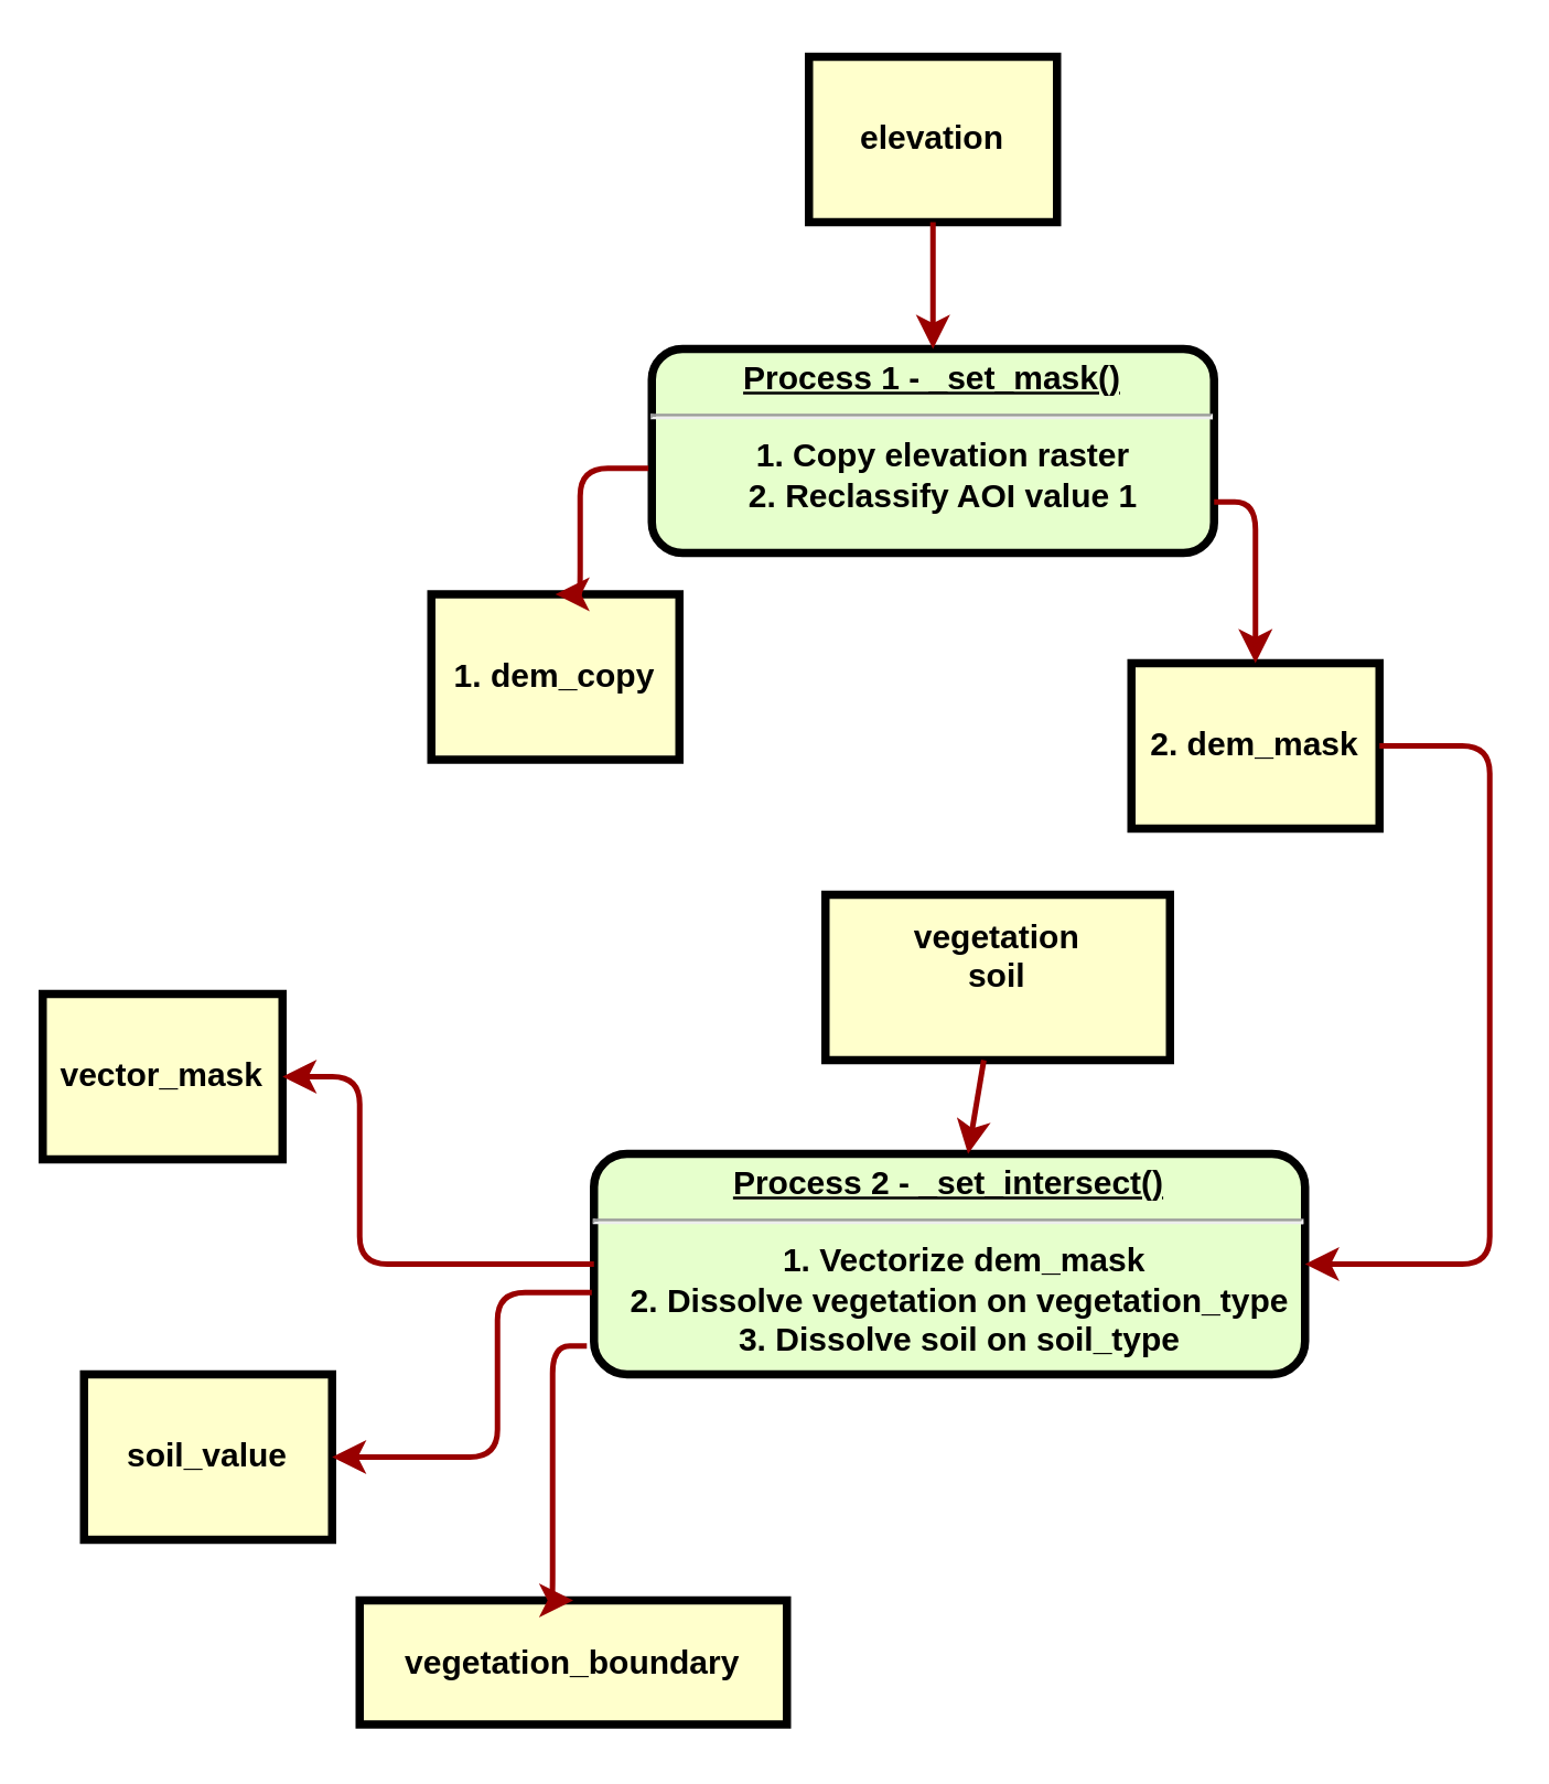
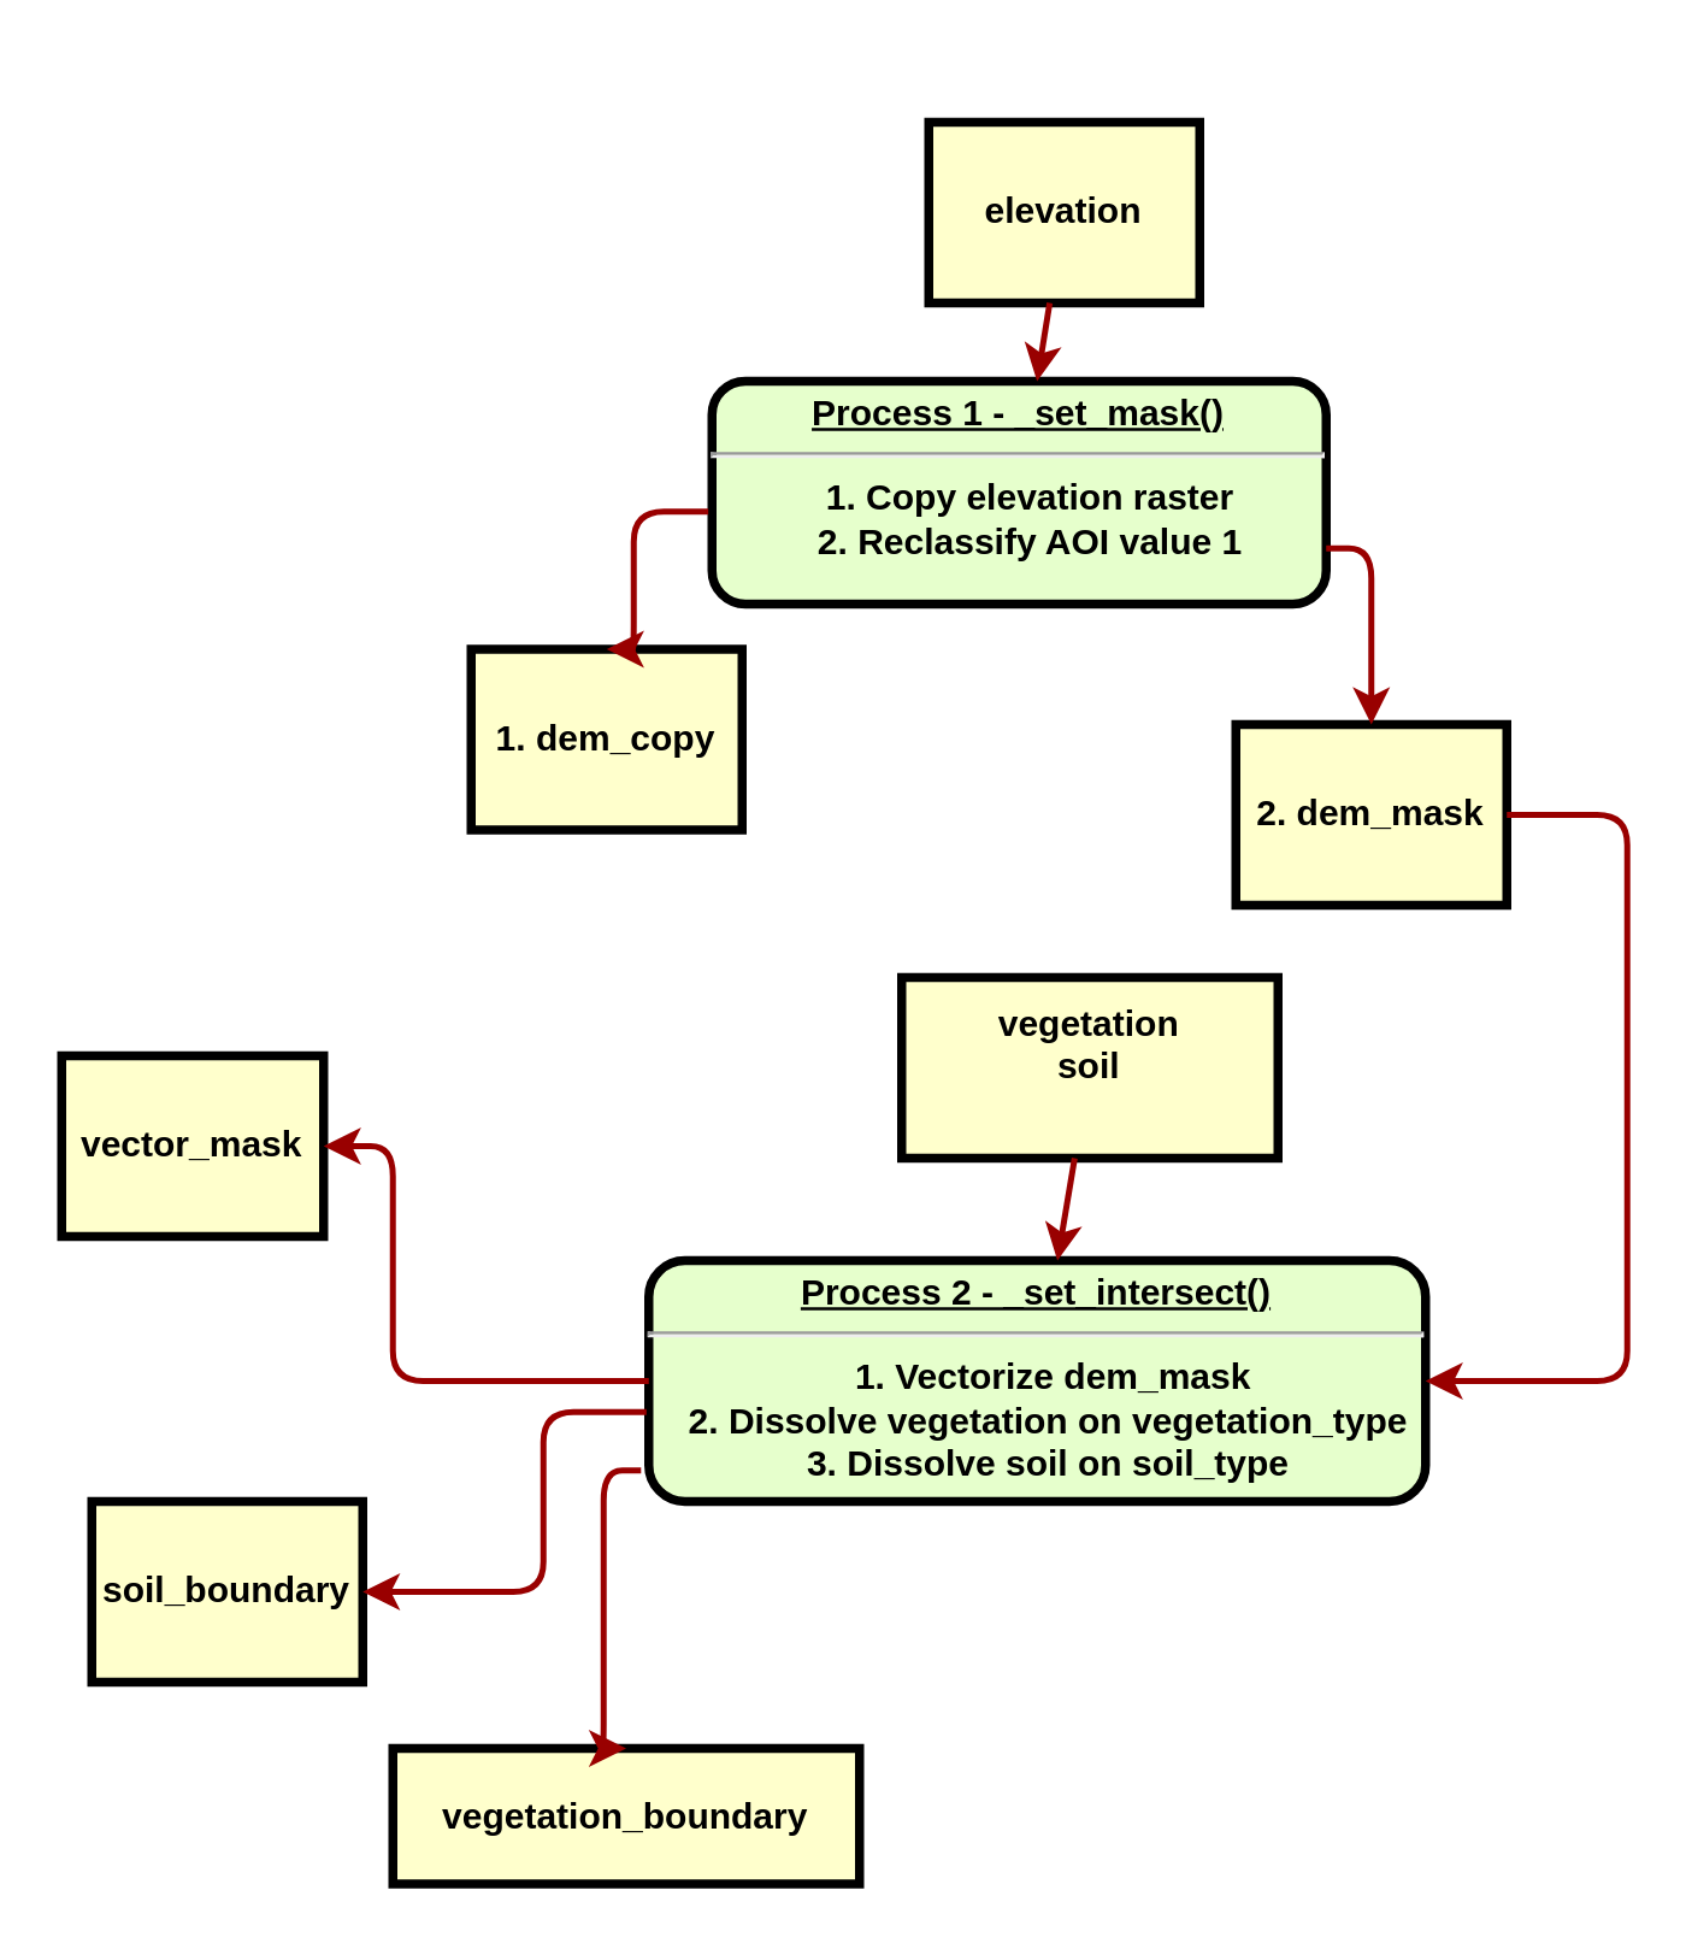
- <mxCell id="3" value="elevation" style="whiteSpace=wrap;align=center;verticalAlign=middle;fontStyle=1;strokeWidth=3;fillColor=#FFFFCC" parent="1" vertex="1"><mxGeometry x="293" y="20" width="90" height="60" as="geometry" /></mxCell>
+ <mxCell id="3" value="elevation" style="whiteSpace=wrap;align=center;verticalAlign=middle;fontStyle=1;strokeWidth=3;fillColor=#FFFFCC" parent="1" vertex="1"><mxGeometry x="308" y="40" width="90" height="60" as="geometry" /></mxCell>
- <mxCell id="14" value="vector_mask" style="whiteSpace=wrap;align=center;verticalAlign=middle;fontStyle=1;strokeWidth=3;fillColor=#FFFFCC" vertex="1" parent="1"><mxGeometry x="15" y="360" width="87" height="60" as="geometry" /></mxCell>
+ <mxCell id="14" value="vector_mask" style="whiteSpace=wrap;align=center;verticalAlign=middle;fontStyle=1;strokeWidth=3;fillColor=#FFFFCC" vertex="1" parent="1"><mxGeometry x="20" y="350" width="87" height="60" as="geometry" /></mxCell>
- <mxCell id="17" value="soil_value" style="whiteSpace=wrap;align=center;verticalAlign=middle;fontStyle=1;strokeWidth=3;fillColor=#FFFFCC" vertex="1" parent="1"><mxGeometry x="30" y="498" width="90" height="60" as="geometry" /></mxCell>
+ <mxCell id="17" value="soil_boundary" style="whiteSpace=wrap;align=center;verticalAlign=middle;fontStyle=1;strokeWidth=3;fillColor=#FFFFCC" vertex="1" parent="1"><mxGeometry x="30" y="498" width="90" height="60" as="geometry" /></mxCell>
